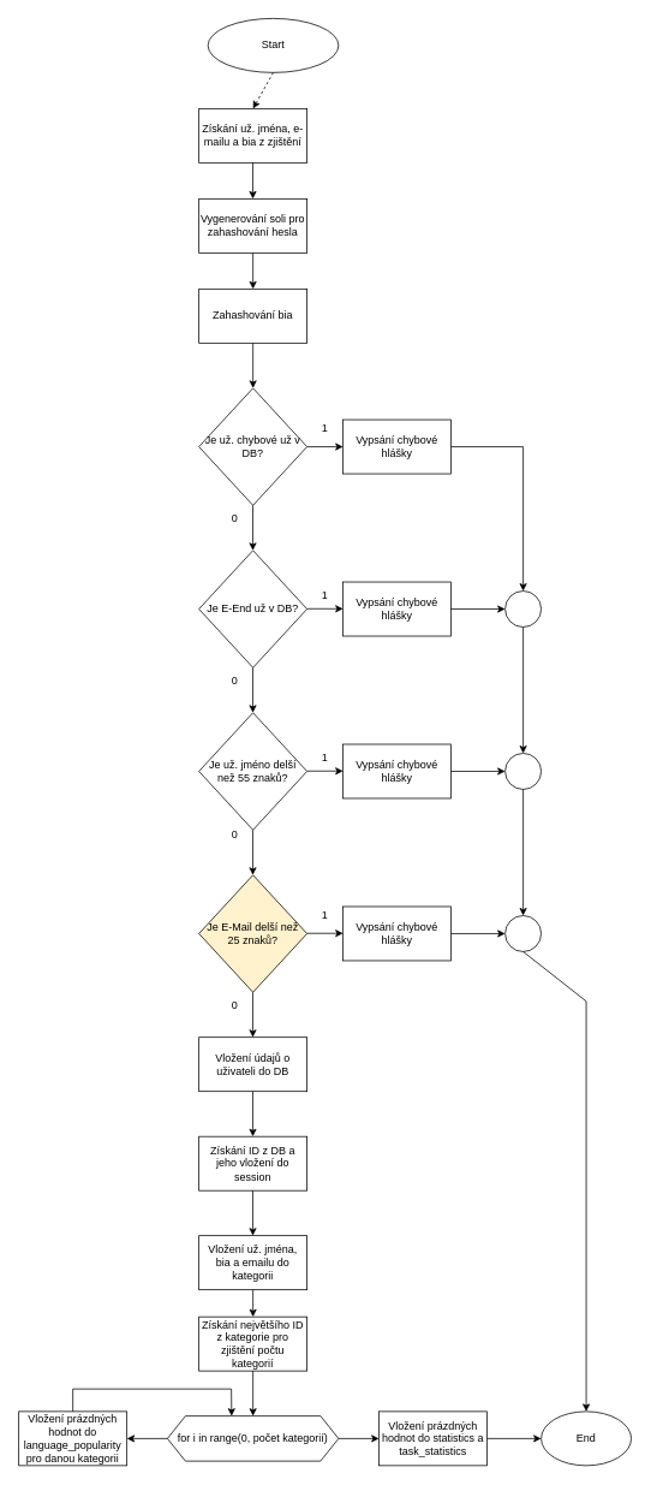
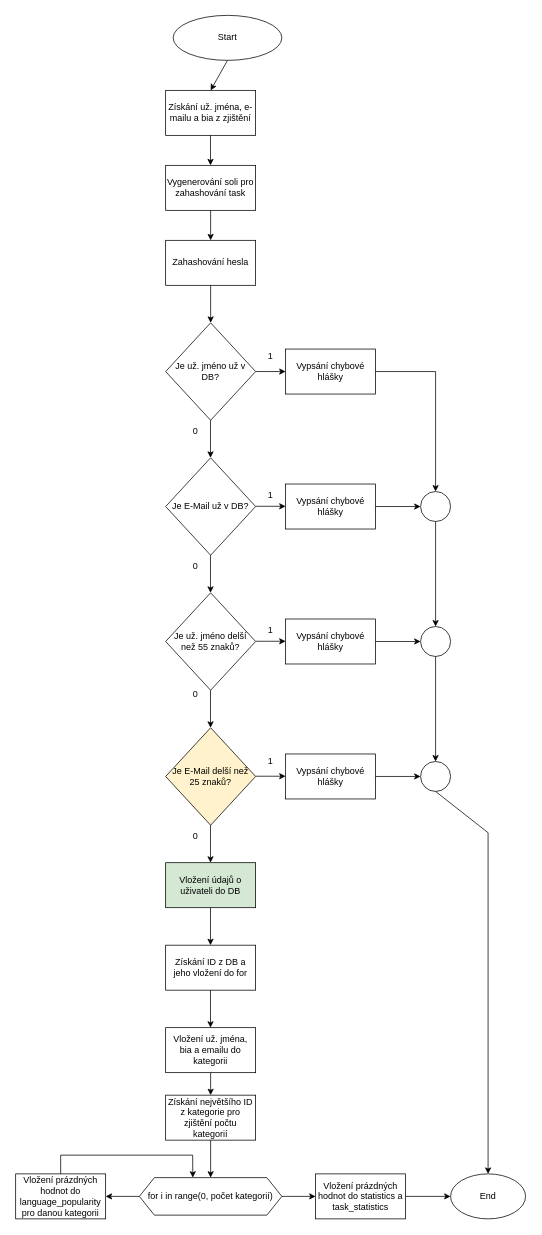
- <mxCell id="3" value="" style="endArrow=classic;html=1;rounded=0;exitX=0.5;exitY=1;exitDx=0;exitDy=0;entryX=0.5;entryY=0;entryDx=0;entryDy=0;dashed=1;" edge="1" parent="1" source="2" target="4"><mxGeometry width="50" height="50" relative="1" as="geometry"><mxPoint x="300" y="210" as="sourcePoint" /><mxPoint x="280" y="140" as="targetPoint" /></mxGeometry></mxCell>
+ <mxCell id="3" value="" style="endArrow=classic;html=1;rounded=0;exitX=0.5;exitY=1;exitDx=0;exitDy=0;entryX=0.5;entryY=0;entryDx=0;entryDy=0;" edge="1" parent="1" source="2" target="4"><mxGeometry width="50" height="50" relative="1" as="geometry"><mxPoint x="300" y="210" as="sourcePoint" /><mxPoint x="280" y="140" as="targetPoint" /></mxGeometry></mxCell>
- <mxCell id="6" value="Vygenerování soli pro zahashování hesla" style="rounded=0;whiteSpace=wrap;html=1;" vertex="1" parent="1"><mxGeometry x="220" y="220" width="120" height="60" as="geometry" /></mxCell>
+ <mxCell id="6" value="Vygenerování soli pro zahashování task" style="rounded=0;whiteSpace=wrap;html=1;" vertex="1" parent="1"><mxGeometry x="220" y="220" width="120" height="60" as="geometry" /></mxCell>
- <mxCell id="8" value="Zahashování bia" style="rounded=0;whiteSpace=wrap;html=1;" vertex="1" parent="1"><mxGeometry x="220" y="320" width="120" height="60" as="geometry" /></mxCell>
+ <mxCell id="8" value="Zahashování hesla" style="rounded=0;whiteSpace=wrap;html=1;" vertex="1" parent="1"><mxGeometry x="220" y="320" width="120" height="60" as="geometry" /></mxCell>
- <mxCell id="10" value="Je už. chybové už v DB?" style="rhombus;whiteSpace=wrap;html=1;" vertex="1" parent="1"><mxGeometry x="220" y="430" width="120" height="130" as="geometry" /></mxCell>
+ <mxCell id="10" value="Je už. jméno už v DB?" style="rhombus;whiteSpace=wrap;html=1;" vertex="1" parent="1"><mxGeometry x="220" y="430" width="120" height="130" as="geometry" /></mxCell>
- <mxCell id="13" value="Je E-End už v DB?" style="rhombus;whiteSpace=wrap;html=1;" vertex="1" parent="1"><mxGeometry x="220" y="610" width="120" height="130" as="geometry" /></mxCell>
+ <mxCell id="13" value="Je E-Mail už v DB?" style="rhombus;whiteSpace=wrap;html=1;" vertex="1" parent="1"><mxGeometry x="220" y="610" width="120" height="130" as="geometry" /></mxCell>
- <mxCell id="19" value="Vložení údajů o uživateli do DB" style="rounded=0;whiteSpace=wrap;html=1;" vertex="1" parent="1"><mxGeometry x="220" y="1150" width="120" height="60" as="geometry" /></mxCell>
+ <mxCell id="19" value="Vložení údajů o uživateli do DB" style="rounded=0;whiteSpace=wrap;html=1;fillColor=#d5e8d4;" vertex="1" parent="1"><mxGeometry x="220" y="1150" width="120" height="60" as="geometry" /></mxCell>
- <mxCell id="21" value="Získání ID z DB a jeho vložení do session" style="rounded=0;whiteSpace=wrap;html=1;" vertex="1" parent="1"><mxGeometry x="220" y="1260" width="120" height="60" as="geometry" /></mxCell>
+ <mxCell id="21" value="Získání ID z DB a jeho vložení do for" style="rounded=0;whiteSpace=wrap;html=1;" vertex="1" parent="1"><mxGeometry x="220" y="1260" width="120" height="60" as="geometry" /></mxCell>
